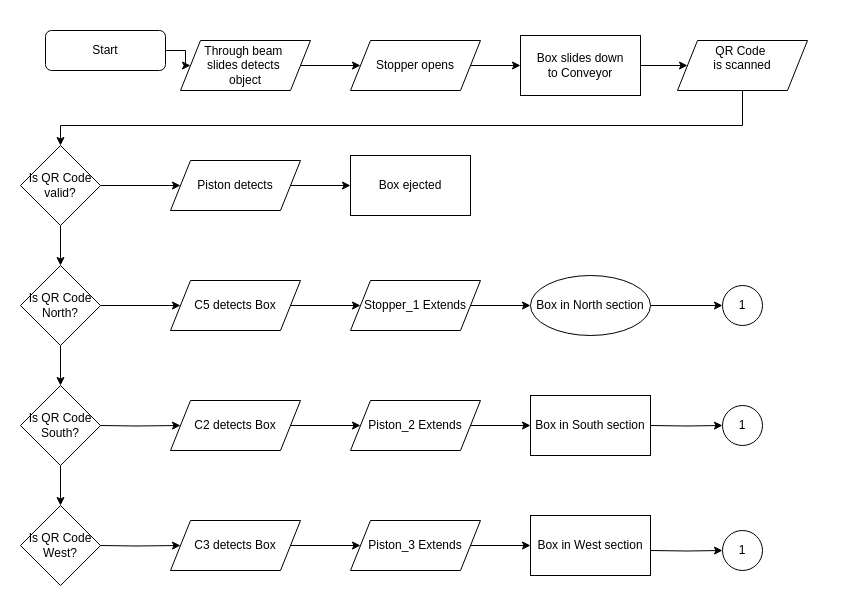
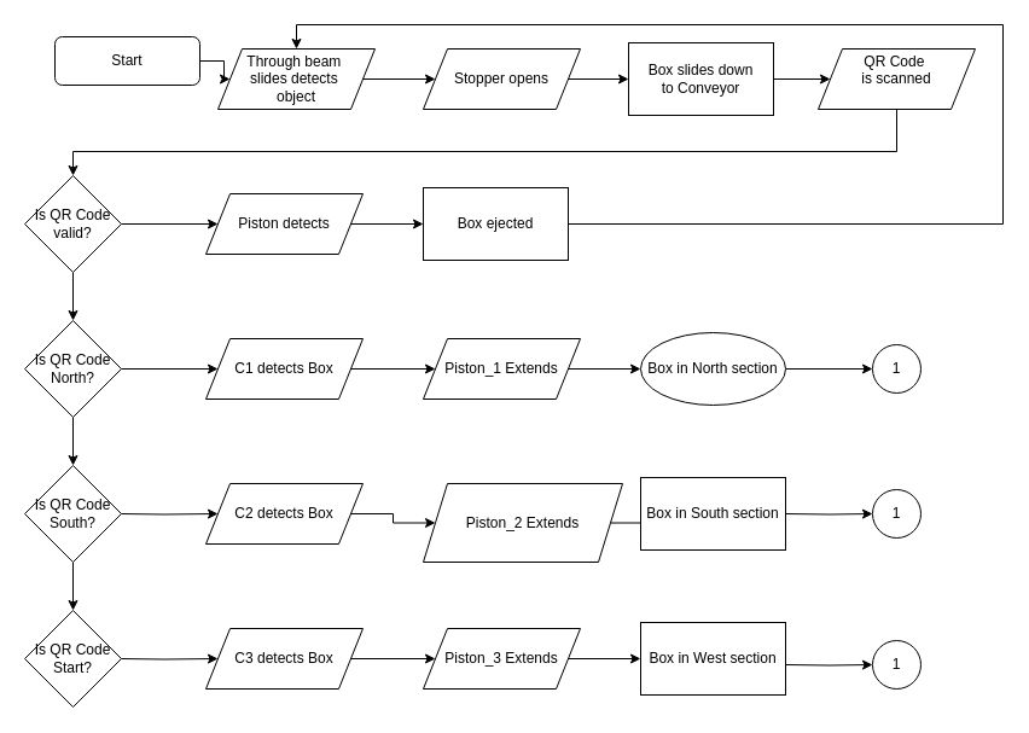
+ <mxCell id="17" style="edgeStyle=orthogonalEdgeStyle;rounded=0;orthogonalLoop=1;jettySize=auto;html=1;entryX=0.5;entryY=0;entryDx=0;entryDy=0;" edge="1" parent="1" source="18" target="5"><mxGeometry relative="1" as="geometry"><Array as="points"><mxPoint x="830" y="185" /><mxPoint x="830" y="20" /><mxPoint x="245" y="20" /></Array></mxGeometry></mxCell>
- <mxCell id="26" value="C5 detects Box" style="shape=parallelogram;perimeter=parallelogramPerimeter;whiteSpace=wrap;html=1;fixedSize=1;" vertex="1" parent="1"><mxGeometry x="170" y="280" width="130" height="50" as="geometry" /></mxCell>
+ <mxCell id="26" value="C1 detects Box" style="shape=parallelogram;perimeter=parallelogramPerimeter;whiteSpace=wrap;html=1;fixedSize=1;" vertex="1" parent="1"><mxGeometry x="170" y="280" width="130" height="50" as="geometry" /></mxCell>
- <mxCell id="28" value="Stopper_1 Extends" style="shape=parallelogram;perimeter=parallelogramPerimeter;whiteSpace=wrap;html=1;fixedSize=1;" vertex="1" parent="1"><mxGeometry x="350" y="280" width="130" height="50" as="geometry" /></mxCell>
+ <mxCell id="28" value="Piston_1 Extends" style="shape=parallelogram;perimeter=parallelogramPerimeter;whiteSpace=wrap;html=1;fixedSize=1;" vertex="1" parent="1"><mxGeometry x="350" y="280" width="130" height="50" as="geometry" /></mxCell>
- <mxCell id="33" value="Piston_2 Extends" style="shape=parallelogram;perimeter=parallelogramPerimeter;whiteSpace=wrap;html=1;fixedSize=1;" vertex="1" parent="1"><mxGeometry x="350" y="400" width="130" height="50" as="geometry" /></mxCell>
+ <mxCell id="33" value="Piston_2 Extends" style="shape=parallelogram;perimeter=parallelogramPerimeter;whiteSpace=wrap;html=1;fixedSize=1;" vertex="1" parent="1"><mxGeometry x="350" y="400" width="165" height="65" as="geometry" /></mxCell>
- <mxCell id="24" value="Is QR Code&lt;div&gt;West?&lt;/div&gt;" style="rhombus;whiteSpace=wrap;html=1;" vertex="1" parent="1"><mxGeometry x="20" y="505" width="80" height="80" as="geometry" /></mxCell>
+ <mxCell id="24" value="Is QR Code&lt;div&gt;Start?&lt;/div&gt;" style="rhombus;whiteSpace=wrap;html=1;" vertex="1" parent="1"><mxGeometry x="20" y="505" width="80" height="80" as="geometry" /></mxCell>
